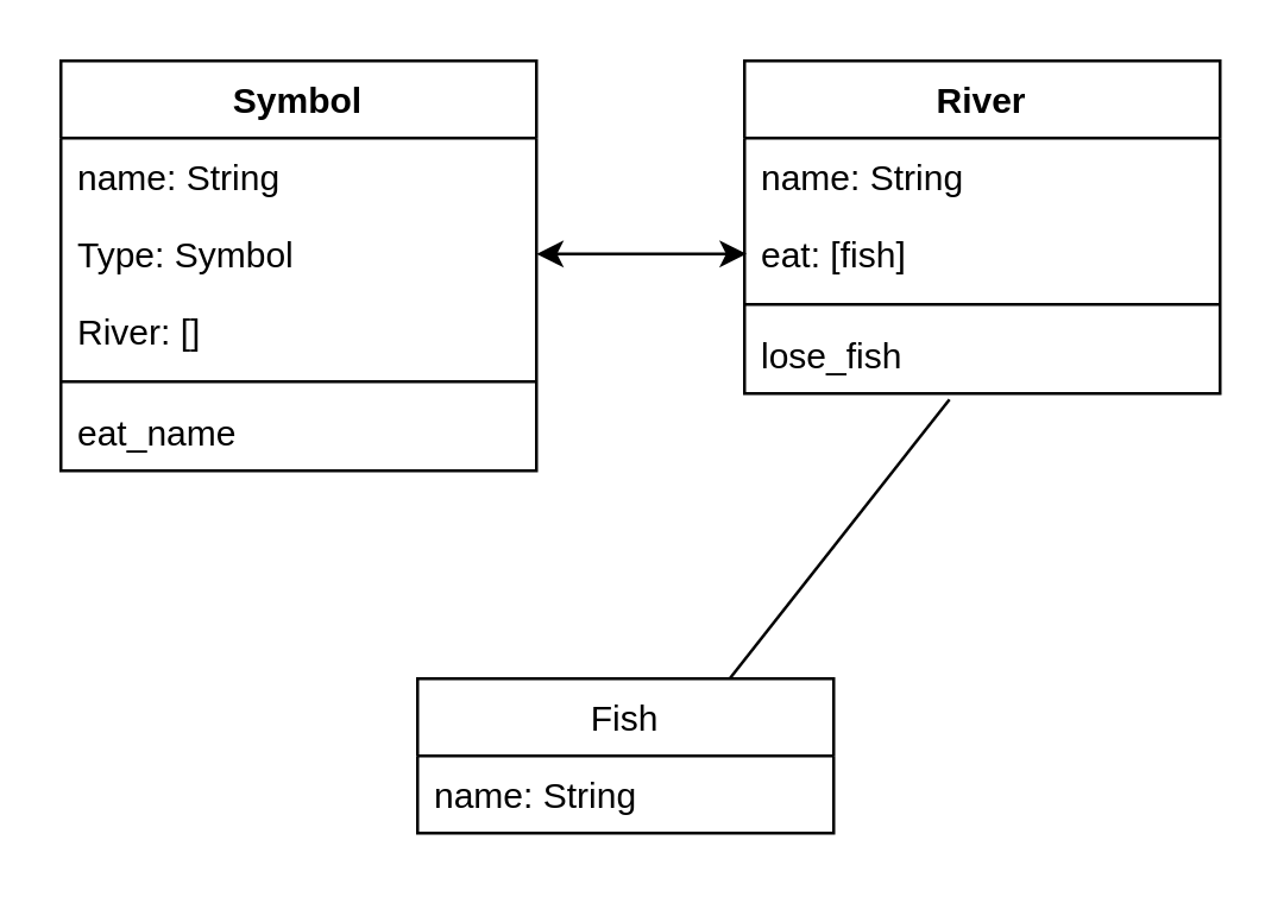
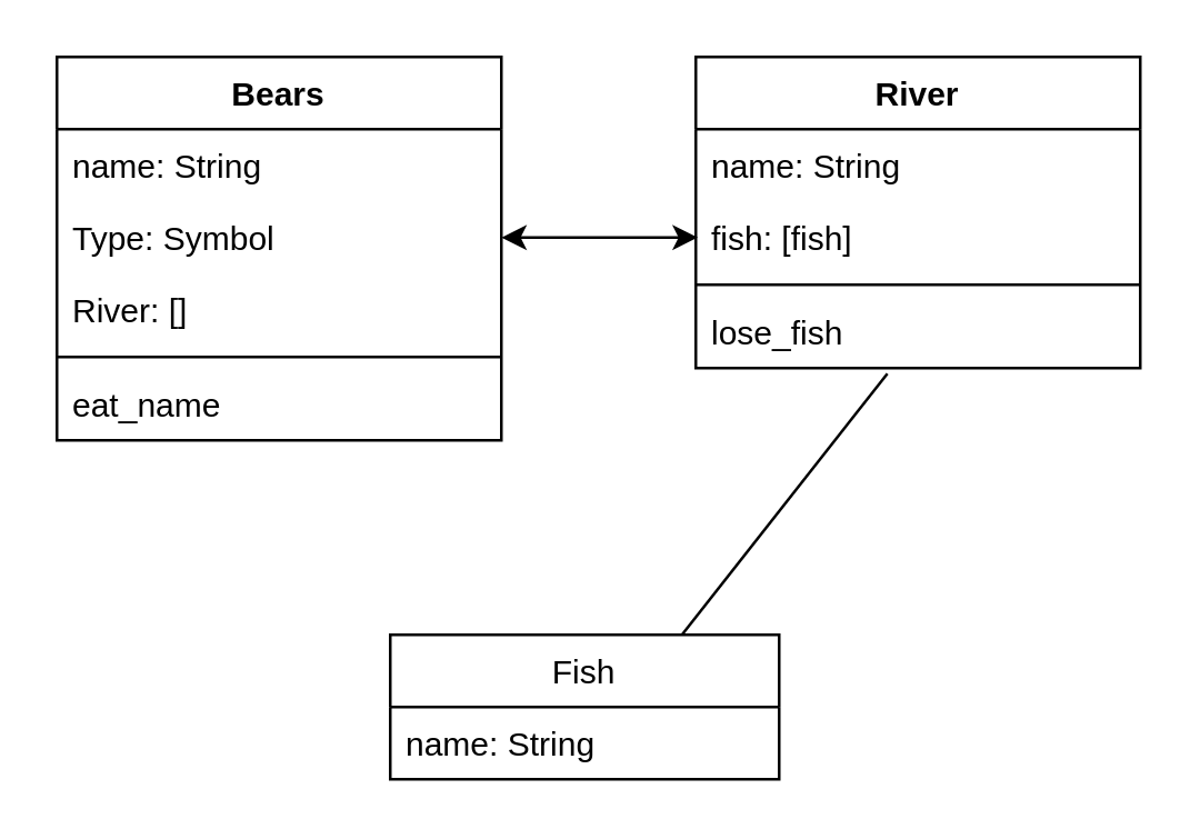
- <mxCell id="2" value="Symbol" style="swimlane;fontStyle=1;align=center;verticalAlign=top;childLayout=stackLayout;horizontal=1;startSize=26;horizontalStack=0;resizeParent=1;resizeParentMax=0;resizeLast=0;collapsible=1;marginBottom=0;" vertex="1" parent="1"><mxGeometry x="20" y="20" width="160" height="138" as="geometry" /></mxCell>
+ <mxCell id="2" value="Bears" style="swimlane;fontStyle=1;align=center;verticalAlign=top;childLayout=stackLayout;horizontal=1;startSize=26;horizontalStack=0;resizeParent=1;resizeParentMax=0;resizeLast=0;collapsible=1;marginBottom=0;" vertex="1" parent="1"><mxGeometry x="20" y="20" width="160" height="138" as="geometry" /></mxCell>
- <mxCell id="10" value="eat: [fish]" style="text;strokeColor=none;fillColor=none;align=left;verticalAlign=top;spacingLeft=4;spacingRight=4;overflow=hidden;rotatable=0;points=[[0,0.5],[1,0.5]];portConstraint=eastwest;" vertex="1" parent="8"><mxGeometry y="52" width="160" height="26" as="geometry" /></mxCell>
+ <mxCell id="10" value="fish: [fish]" style="text;strokeColor=none;fillColor=none;align=left;verticalAlign=top;spacingLeft=4;spacingRight=4;overflow=hidden;rotatable=0;points=[[0,0.5],[1,0.5]];portConstraint=eastwest;" vertex="1" parent="8"><mxGeometry y="52" width="160" height="26" as="geometry" /></mxCell>
